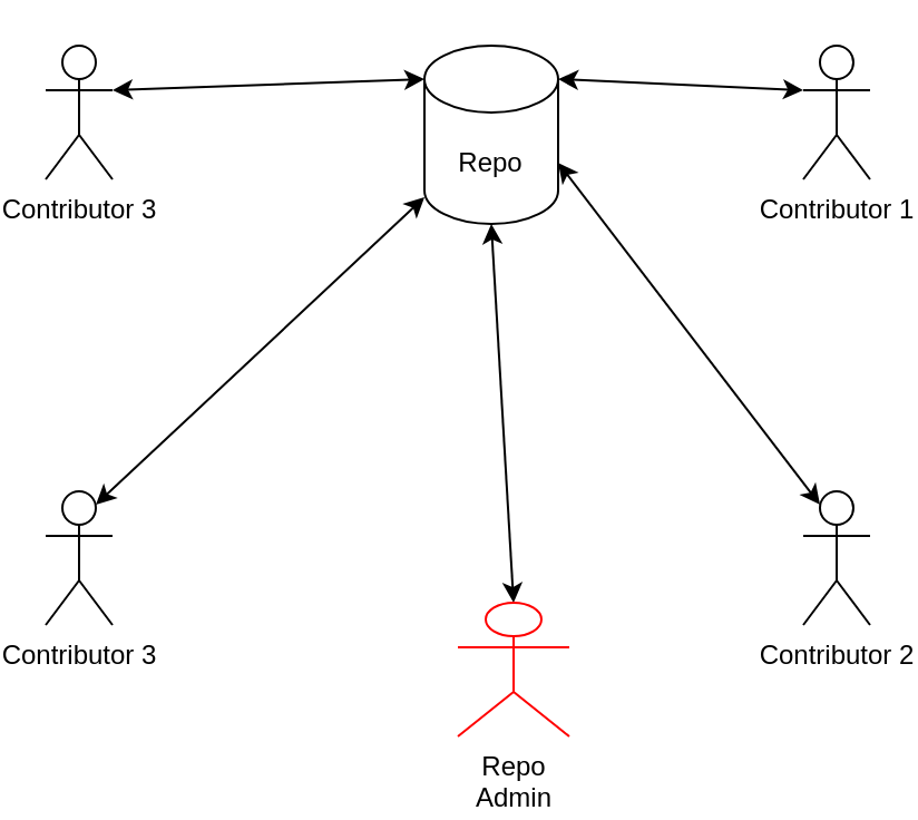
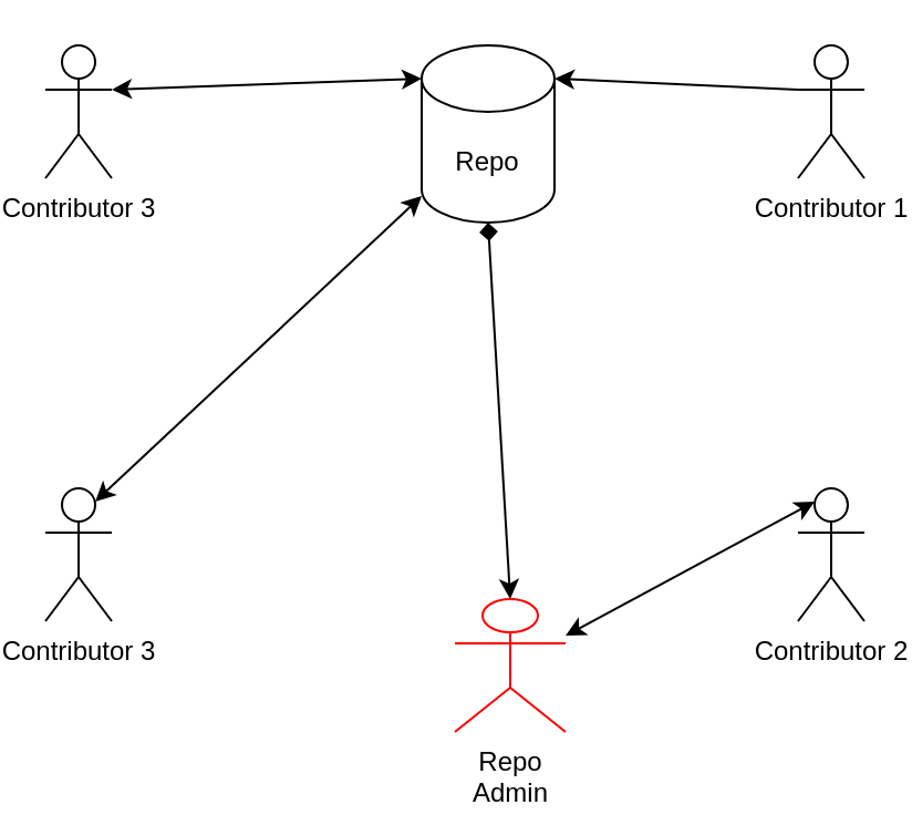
- <mxCell id="11" value="" style="endArrow=classic;startArrow=classic;html=1;rounded=0;entryX=0;entryY=0.333;entryDx=0;entryDy=0;entryPerimeter=0;exitX=1;exitY=0;exitDx=0;exitDy=15;exitPerimeter=0;" edge="1" parent="1" source="3" target="5"><mxGeometry width="50" height="50" relative="1" as="geometry"><mxPoint x="60" y="50" as="sourcePoint" /><mxPoint x="200" y="125" as="targetPoint" /><Array as="points" /></mxGeometry></mxCell>
+ <mxCell id="11" value="" style="endArrow=none;startArrow=classic;html=1;rounded=0;entryX=0;entryY=0.333;entryDx=0;entryDy=0;entryPerimeter=0;exitX=1;exitY=0;exitDx=0;exitDy=15;exitPerimeter=0;" edge="1" parent="1" source="3" target="5"><mxGeometry width="50" height="50" relative="1" as="geometry"><mxPoint x="60" y="50" as="sourcePoint" /><mxPoint x="200" y="125" as="targetPoint" /><Array as="points" /></mxGeometry></mxCell>
- <mxCell id="2" value="" style="endArrow=classic;startArrow=classic;html=1;rounded=0;exitX=0.5;exitY=0;exitDx=0;exitDy=0;exitPerimeter=0;entryX=0.5;entryY=1;entryDx=0;entryDy=0;entryPerimeter=0;" edge="1" parent="1" source="12" target="3"><mxGeometry width="50" height="50" relative="1" as="geometry"><mxPoint x="52.5" y="236" as="sourcePoint" /><mxPoint x="220" y="190" as="targetPoint" /></mxGeometry></mxCell>
+ <mxCell id="2" value="" style="endArrow=diamond;startArrow=classic;html=1;rounded=0;exitX=0.5;exitY=0;exitDx=0;exitDy=0;exitPerimeter=0;entryX=0.5;entryY=1;entryDx=0;entryDy=0;entryPerimeter=0;" edge="1" parent="1" source="12" target="3"><mxGeometry width="50" height="50" relative="1" as="geometry"><mxPoint x="52.5" y="236" as="sourcePoint" /><mxPoint x="220" y="190" as="targetPoint" /></mxGeometry></mxCell>
- <mxCell id="9" value="" style="endArrow=classic;startArrow=classic;html=1;rounded=0;exitX=0.25;exitY=0.1;exitDx=0;exitDy=0;exitPerimeter=0;entryX=1;entryY=0;entryDx=0;entryDy=52.5;entryPerimeter=0;" edge="1" parent="1" source="4" target="3"><mxGeometry width="50" height="50" relative="1" as="geometry"><mxPoint x="350" y="220" as="sourcePoint" /><mxPoint x="200" y="164.535" as="targetPoint" /></mxGeometry></mxCell>
+ <mxCell id="9" value="" style="endArrow=classic;startArrow=classic;html=1;rounded=0;exitX=0.25;exitY=0.1;exitDx=0;exitDy=0;exitPerimeter=0;" edge="1" parent="1" source="4" target="12"><mxGeometry width="50" height="50" relative="1" as="geometry"><mxPoint x="350" y="220" as="sourcePoint" /><mxPoint x="200" y="164.535" as="targetPoint" /></mxGeometry></mxCell>
